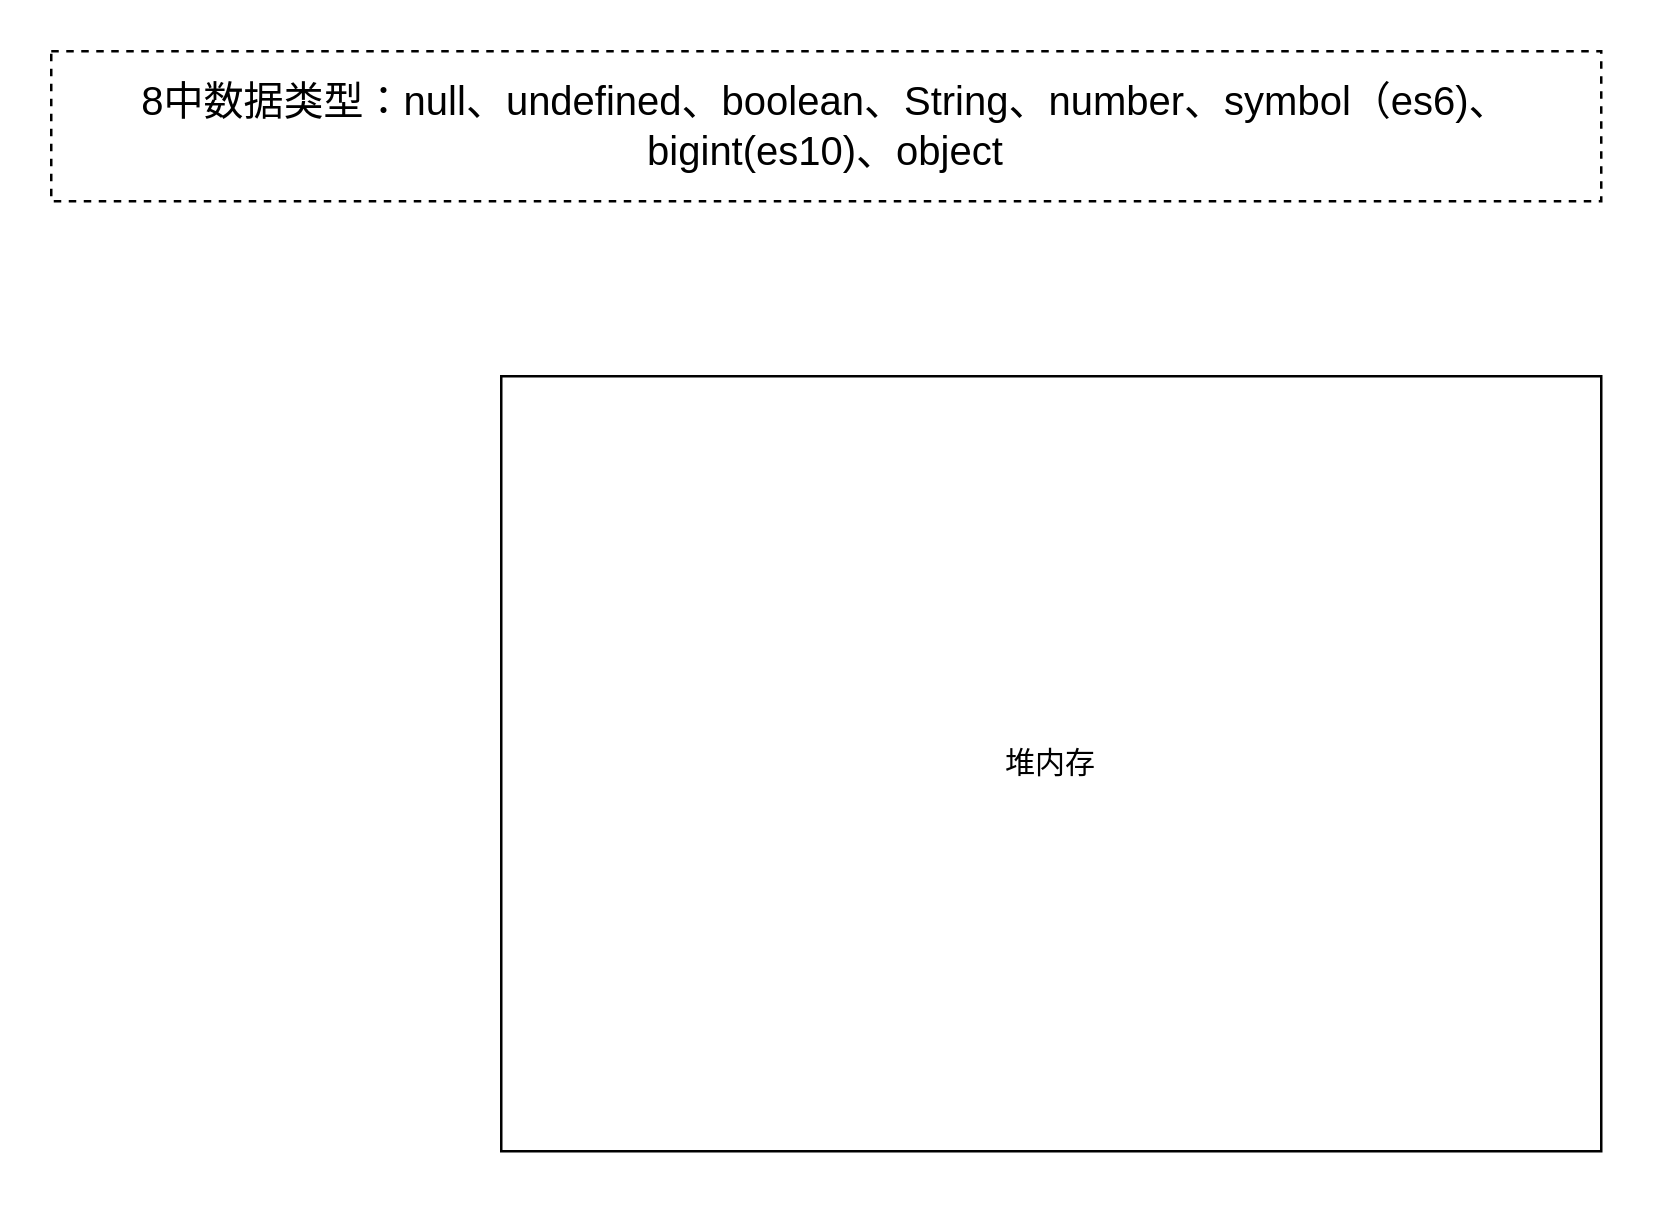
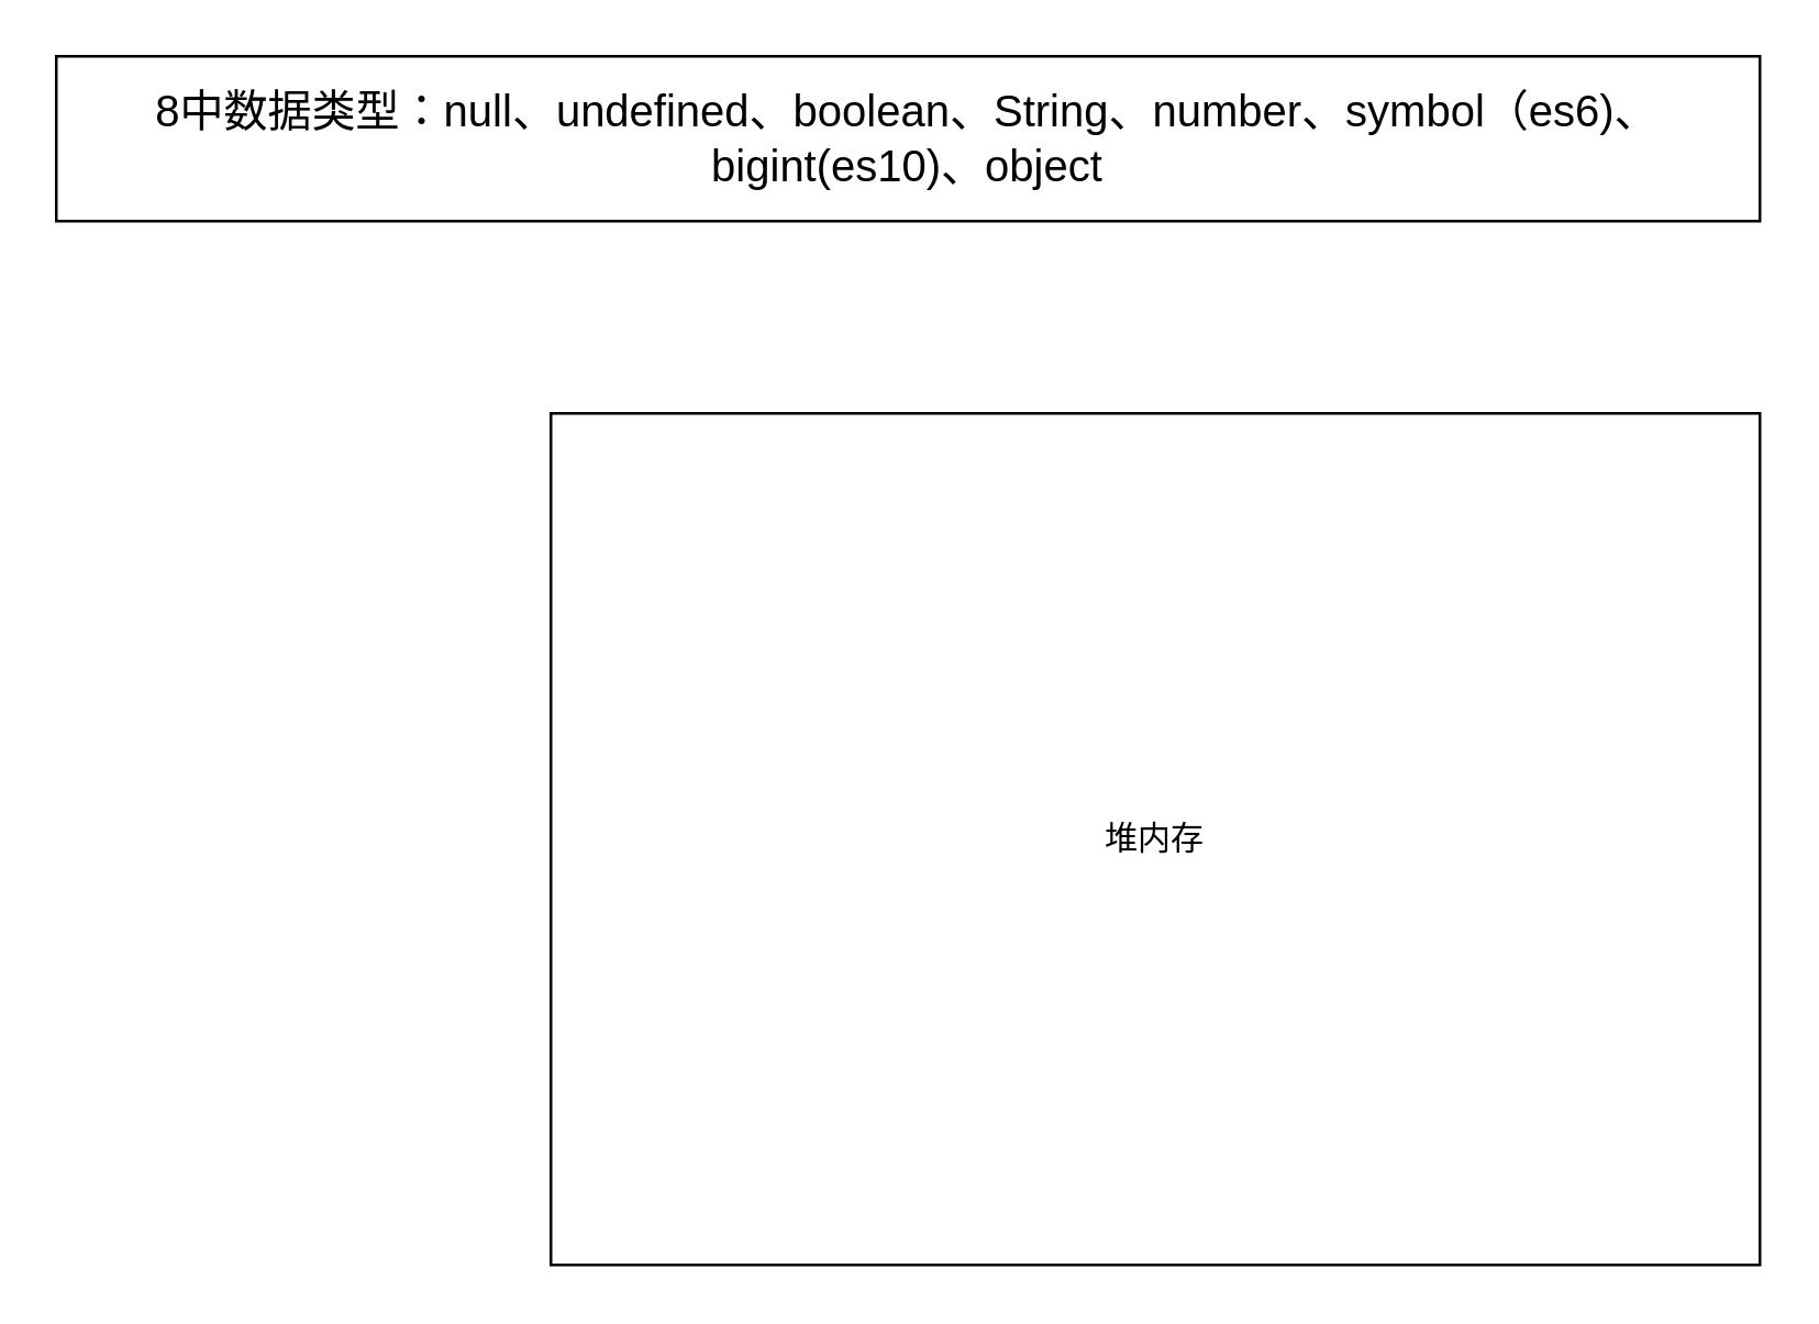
- <mxCell id="2" value="&lt;font size=&quot;3&quot;&gt;8中数据类型：null、undefined、boolean、String、number、symbol（es6)、bigint(es10)、object&lt;/font&gt;" style="rounded=0;whiteSpace=wrap;html=1;dashed=1;" vertex="1" parent="1"><mxGeometry x="20" y="20" width="620" height="60" as="geometry" /></mxCell>
+ <mxCell id="2" value="&lt;font size=&quot;3&quot;&gt;8中数据类型：null、undefined、boolean、String、number、symbol（es6)、bigint(es10)、object&lt;/font&gt;" style="rounded=0;whiteSpace=wrap;html=1;" vertex="1" parent="1"><mxGeometry x="20" y="20" width="620" height="60" as="geometry" /></mxCell>
